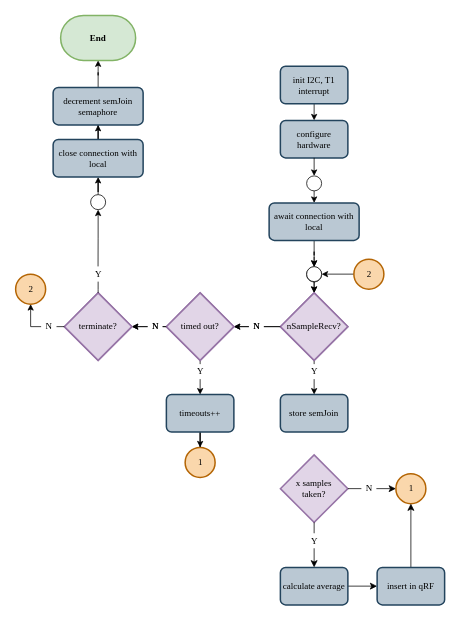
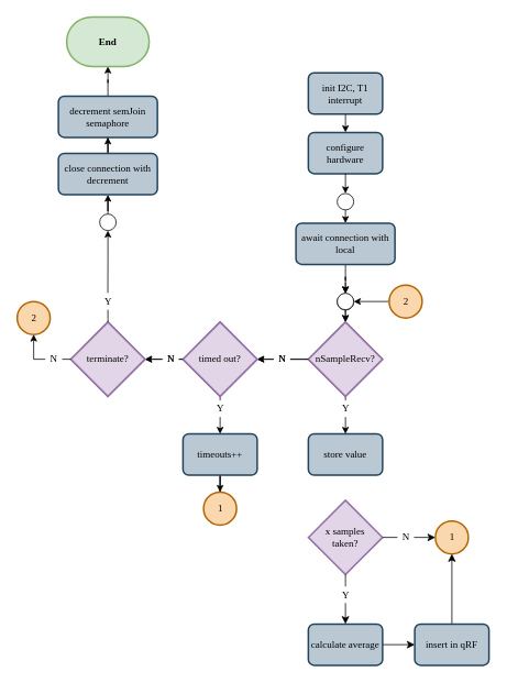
- <mxCell id="66" value="close connection with local" style="rounded=1;whiteSpace=wrap;html=1;absoluteArcSize=1;arcSize=14;strokeWidth=2;fillColor=#bac8d3;strokeColor=#23445d;fontFamily=Consolas;" parent="1" vertex="1"><mxGeometry x="70" y="185.5" width="120" height="50" as="geometry" /></mxCell>
+ <mxCell id="66" value="close connection with decrement" style="rounded=1;whiteSpace=wrap;html=1;absoluteArcSize=1;arcSize=14;strokeWidth=2;fillColor=#bac8d3;strokeColor=#23445d;fontFamily=Consolas;" parent="1" vertex="1"><mxGeometry x="70" y="185.5" width="120" height="50" as="geometry" /></mxCell>
- <mxCell id="23" value="store semJoin" style="rounded=1;whiteSpace=wrap;html=1;absoluteArcSize=1;arcSize=14;strokeWidth=2;fillColor=#bac8d3;strokeColor=#23445d;fontFamily=Consolas;" parent="1" vertex="1"><mxGeometry x="373" y="525.5" width="90" height="50" as="geometry" /></mxCell>
+ <mxCell id="23" value="store value" style="rounded=1;whiteSpace=wrap;html=1;absoluteArcSize=1;arcSize=14;strokeWidth=2;fillColor=#bac8d3;strokeColor=#23445d;fontFamily=Consolas;" parent="1" vertex="1"><mxGeometry x="373" y="525.5" width="90" height="50" as="geometry" /></mxCell>
